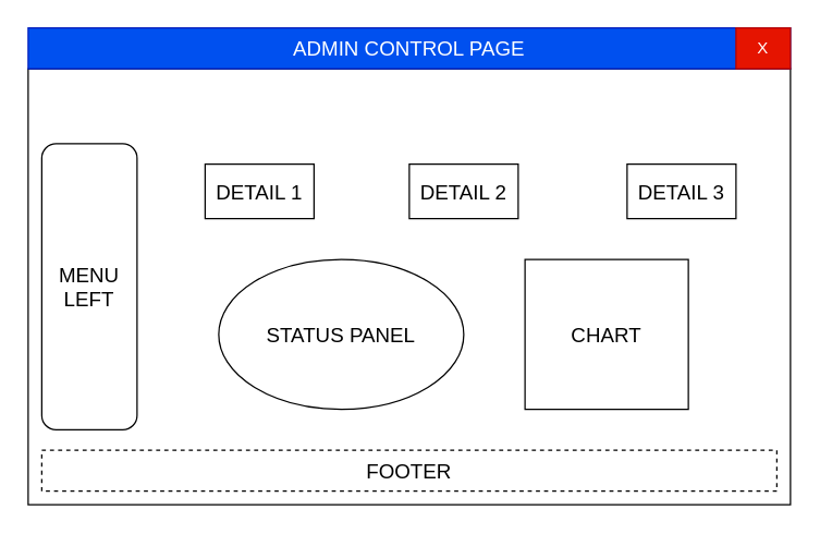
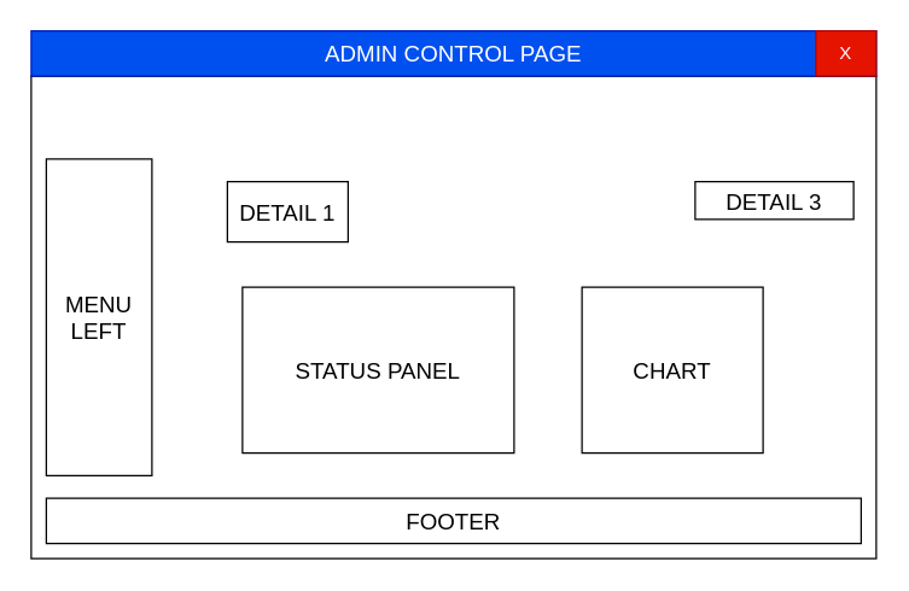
- <mxCell id="8" value="DETAIL 2" style="rounded=0;whiteSpace=wrap;html=1;fontSize=15;" parent="1" vertex="1"><mxGeometry x="300" y="120" width="80" height="40" as="geometry" /></mxCell>
- <mxCell id="9" value="DETAIL 3" style="rounded=0;whiteSpace=wrap;html=1;fontSize=15;" parent="1" vertex="1"><mxGeometry x="460" y="120" width="80" height="40" as="geometry" /></mxCell>
+ <mxCell id="9" value="DETAIL 3" style="rounded=0;whiteSpace=wrap;html=1;fontSize=15;" parent="1" vertex="1"><mxGeometry x="460" y="120" width="105" height="25" as="geometry" /></mxCell>
- <mxCell id="6" value="MENU LEFT" style="whiteSpace=wrap;html=1;fontSize=15;rounded=1;" parent="1" vertex="1"><mxGeometry x="30" y="105" width="70" height="210" as="geometry" /></mxCell>
+ <mxCell id="6" value="MENU LEFT" style="rounded=0;whiteSpace=wrap;html=1;fontSize=15;" parent="1" vertex="1"><mxGeometry x="30" y="105" width="70" height="210" as="geometry" /></mxCell>
- <mxCell id="10" value="STATUS PANEL" style="ellipse;whiteSpace=wrap;html=1;fontSize=15;" parent="1" vertex="1"><mxGeometry x="160" y="190" width="180" height="110" as="geometry" /></mxCell>
+ <mxCell id="10" value="STATUS PANEL" style="rounded=0;whiteSpace=wrap;html=1;fontSize=15;" parent="1" vertex="1"><mxGeometry x="160" y="190" width="180" height="110" as="geometry" /></mxCell>
- <mxCell id="5" value="FOOTER" style="rounded=0;whiteSpace=wrap;html=1;fontSize=15;dashed=1;" parent="1" vertex="1"><mxGeometry x="30" y="330" width="540" height="30" as="geometry" /></mxCell>
+ <mxCell id="5" value="FOOTER" style="rounded=0;whiteSpace=wrap;html=1;fontSize=15;" parent="1" vertex="1"><mxGeometry x="30" y="330" width="540" height="30" as="geometry" /></mxCell>
